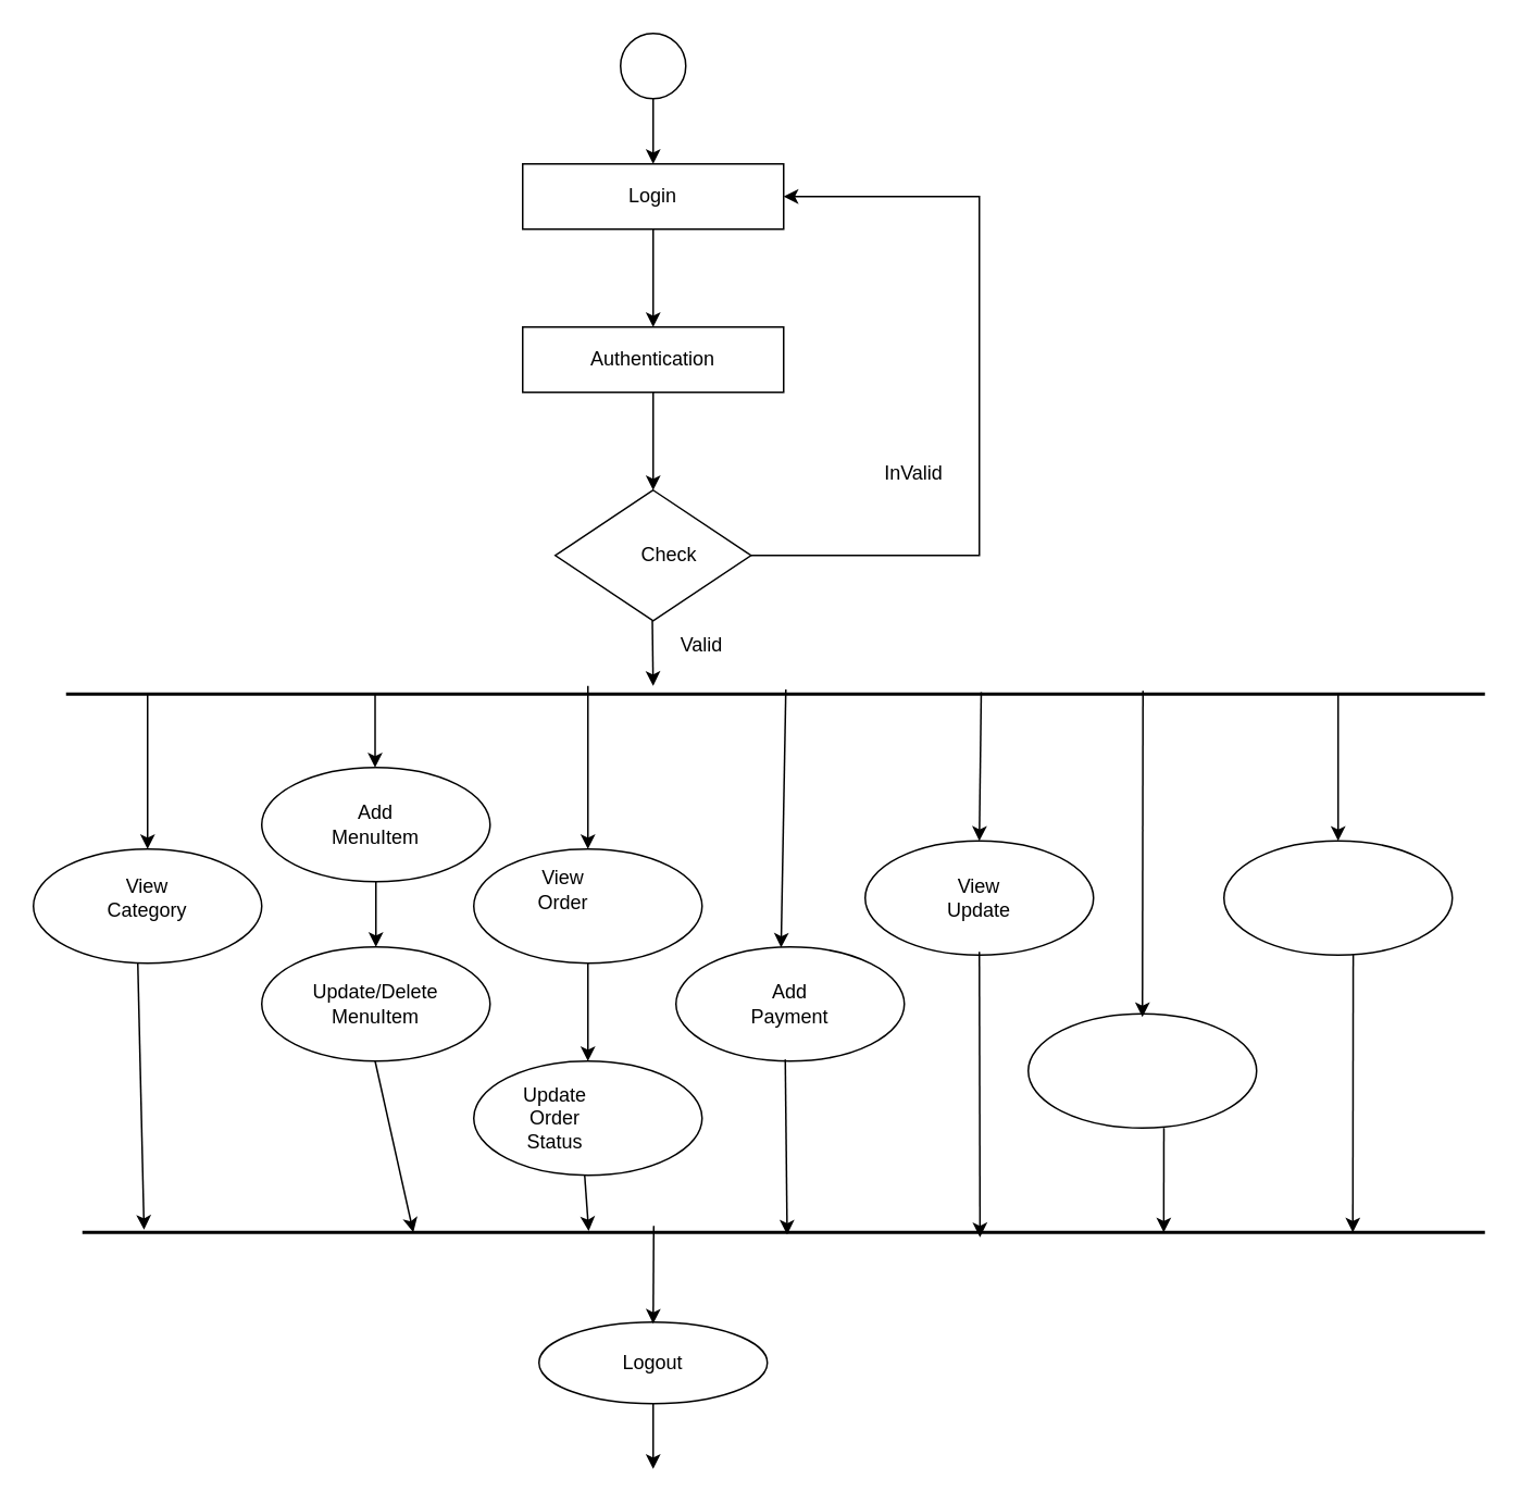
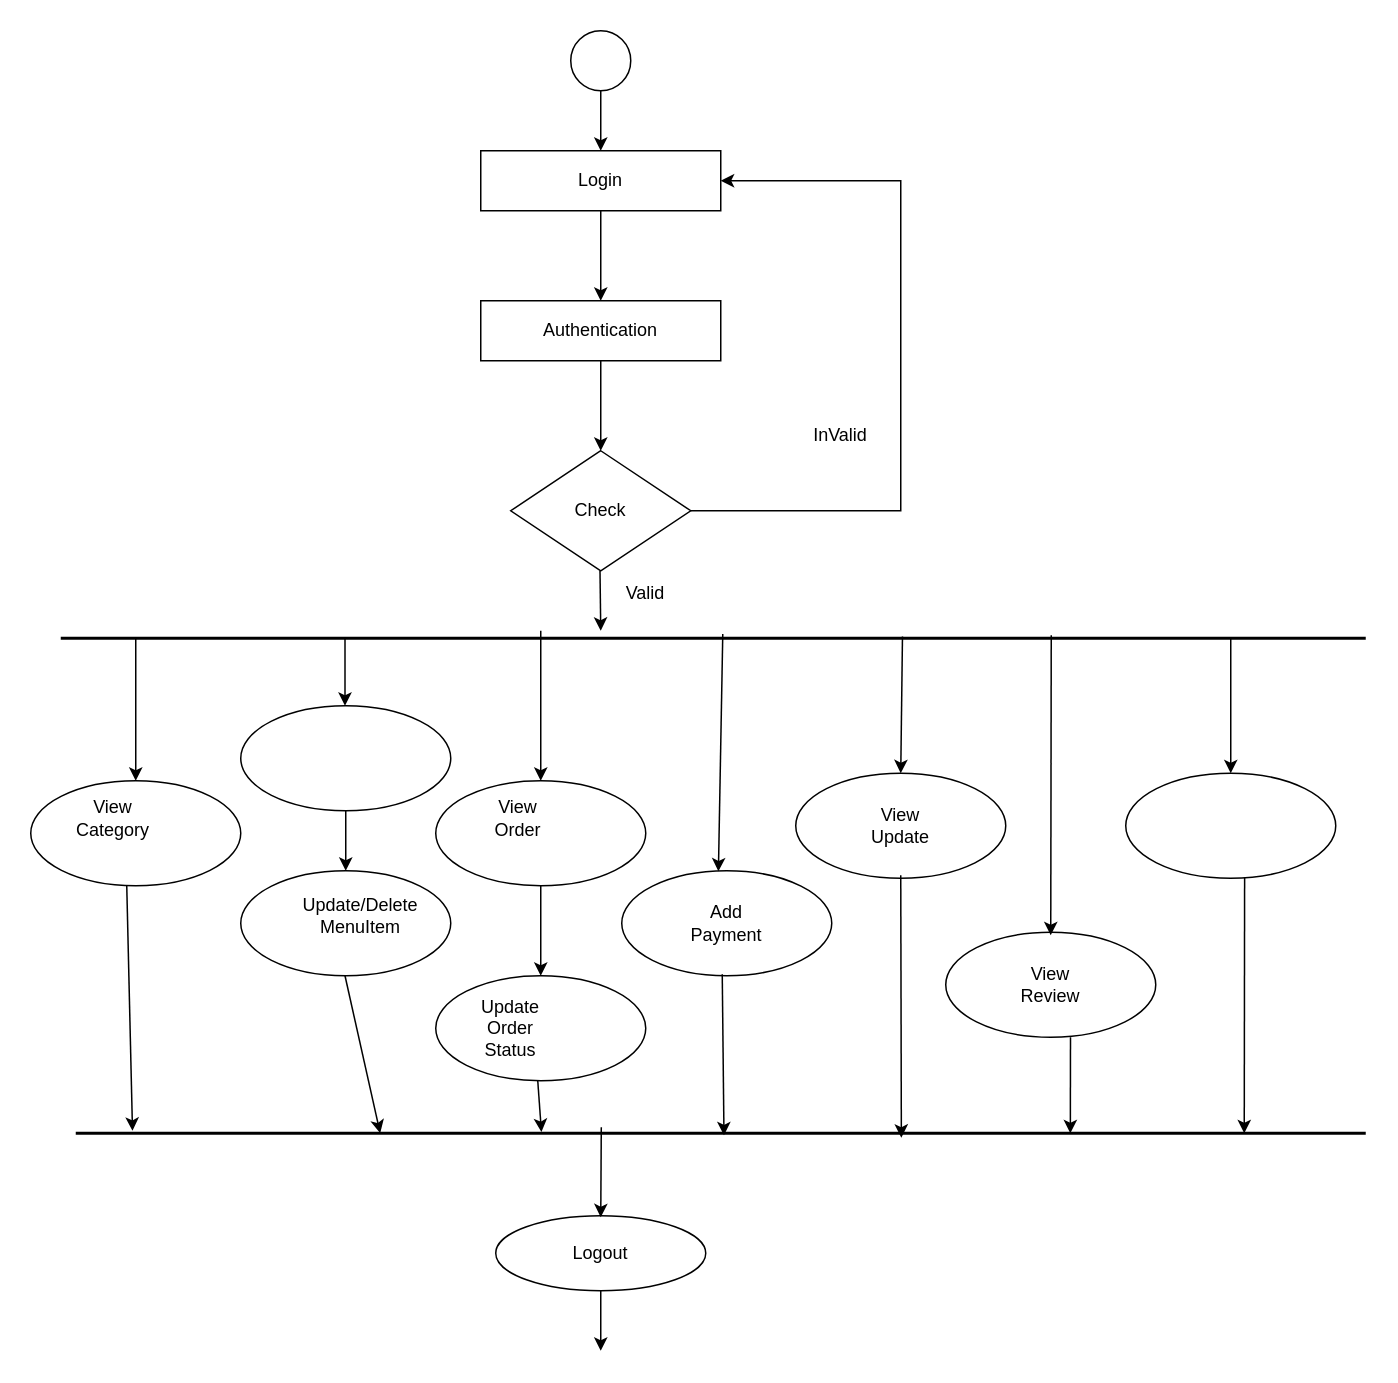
- <mxCell id="28" value="Check" style="text;html=1;strokeColor=none;fillColor=none;align=center;verticalAlign=middle;whiteSpace=wrap;rounded=0;" vertex="1" parent="1"><mxGeometry x="380" y="325" width="60" height="30" as="geometry" /></mxCell>
+ <mxCell id="28" value="Check" style="text;html=1;strokeColor=none;fillColor=none;align=center;verticalAlign=middle;whiteSpace=wrap;rounded=0;" vertex="1" parent="1"><mxGeometry x="370" y="325" width="60" height="30" as="geometry" /></mxCell>
- <mxCell id="30" value="Add MenuItem" style="text;html=1;strokeColor=none;fillColor=none;align=center;verticalAlign=middle;whiteSpace=wrap;rounded=0;" vertex="1" parent="1"><mxGeometry x="200" y="490" width="60" height="30" as="geometry" /></mxCell>
- <mxCell id="29" value="View Category" style="text;html=1;strokeColor=none;fillColor=none;align=center;verticalAlign=middle;whiteSpace=wrap;rounded=0;" vertex="1" parent="1"><mxGeometry x="60" y="535" width="60" height="30" as="geometry" /></mxCell>
+ <mxCell id="29" value="View Category" style="text;html=1;strokeColor=none;fillColor=none;align=center;verticalAlign=middle;whiteSpace=wrap;rounded=0;" vertex="1" parent="1"><mxGeometry x="45" y="530" width="60" height="30" as="geometry" /></mxCell>
- <mxCell id="31" value="Update/Delete MenuItem" style="text;html=1;strokeColor=none;fillColor=none;align=center;verticalAlign=middle;whiteSpace=wrap;rounded=0;" vertex="1" parent="1"><mxGeometry x="200" y="600" width="60" height="30" as="geometry" /></mxCell>
+ <mxCell id="31" value="Update/Delete MenuItem" style="text;html=1;strokeColor=none;fillColor=none;align=center;verticalAlign=middle;whiteSpace=wrap;rounded=0;" vertex="1" parent="1"><mxGeometry x="210" y="595" width="60" height="30" as="geometry" /></mxCell>
+ <mxCell id="54" value="View Review" style="text;html=1;strokeColor=none;fillColor=none;align=center;verticalAlign=middle;whiteSpace=wrap;rounded=0;" vertex="1" parent="1"><mxGeometry x="670" y="641" width="60" height="30" as="geometry" /></mxCell>
